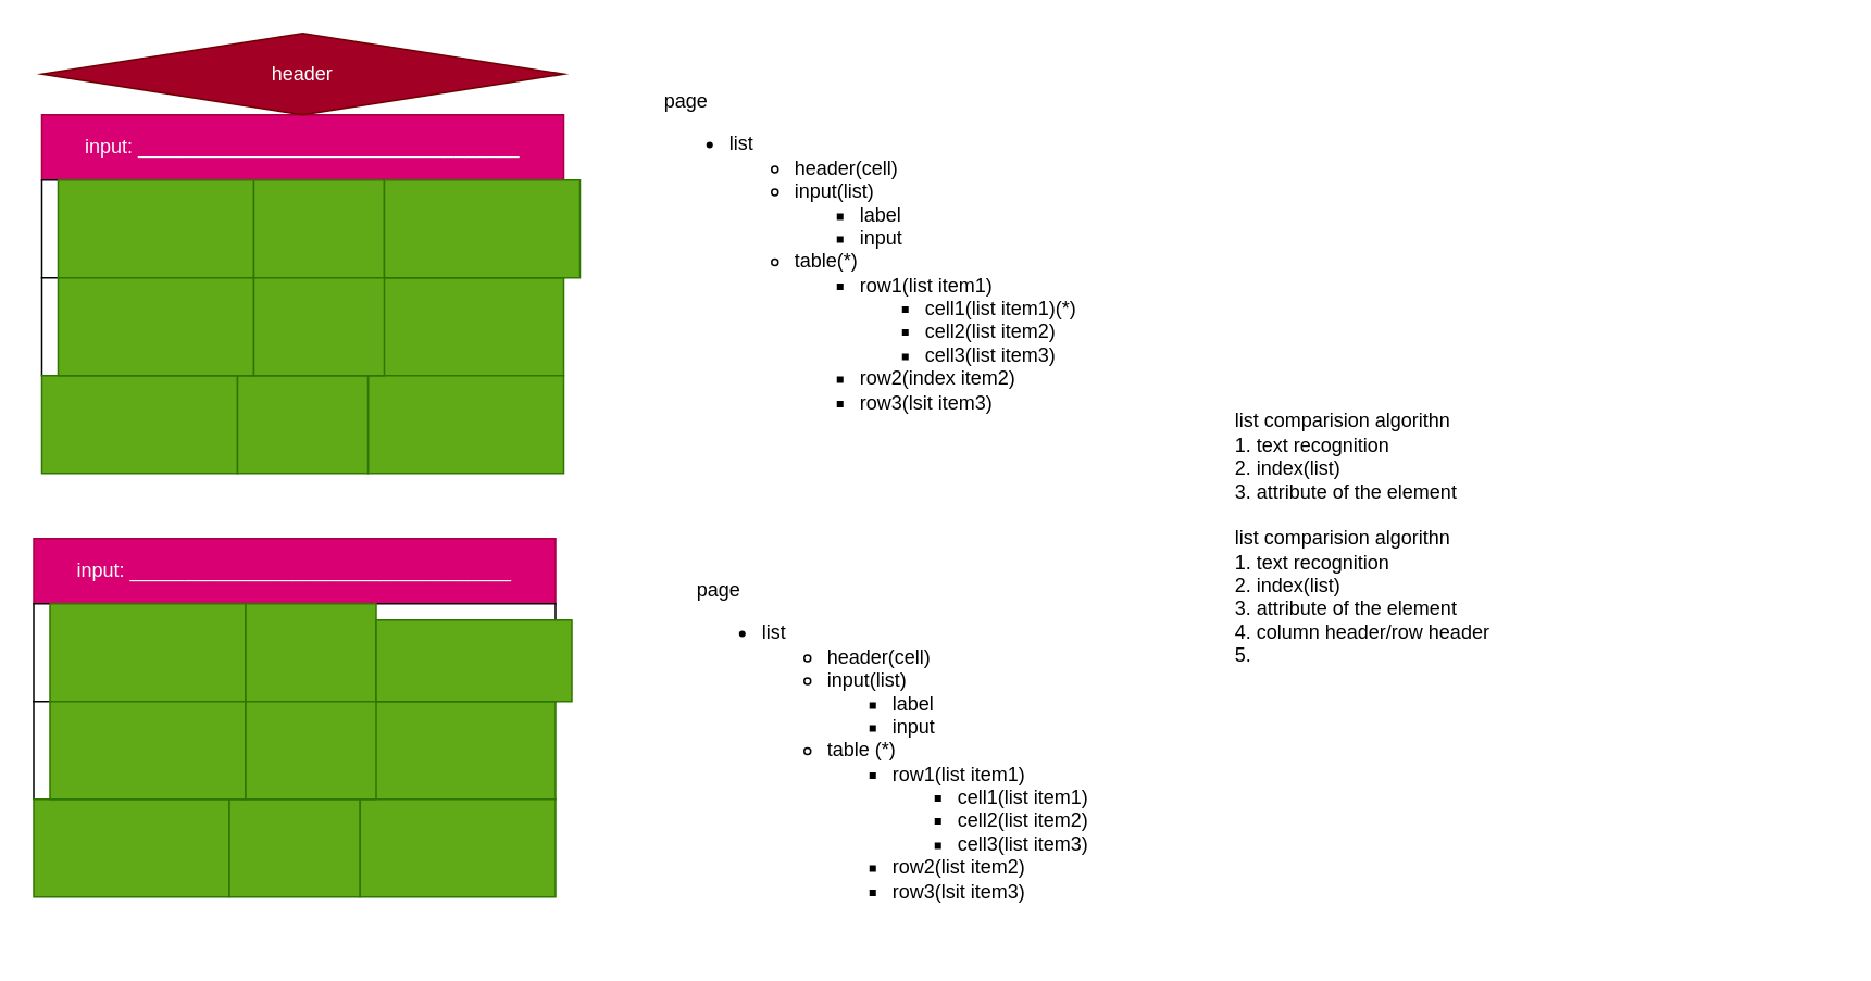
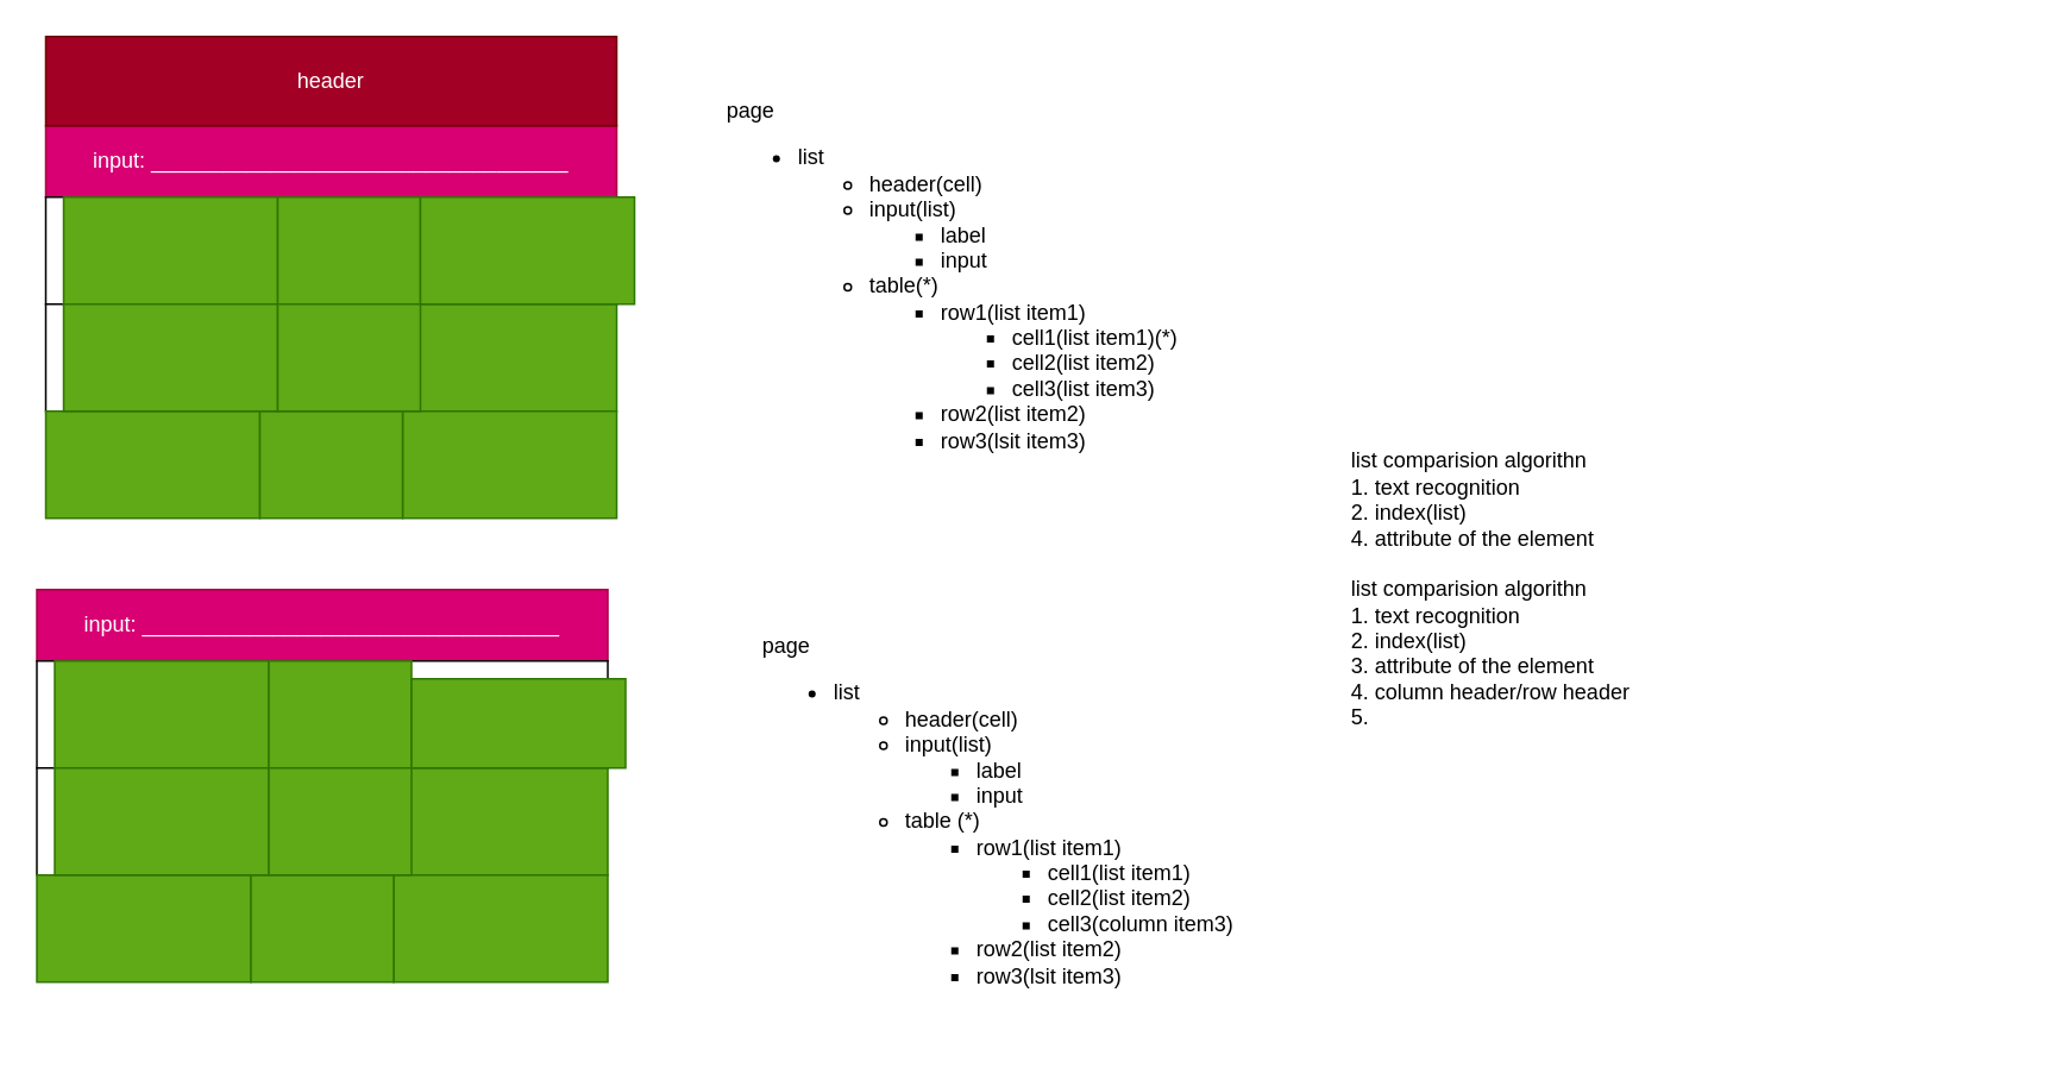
- <mxCell id="3" value="header" style="rhombus;whiteSpace=wrap;html=1;fillColor=#a20025;fontColor=#ffffff;strokeColor=#6F0000;" parent="1" vertex="1"><mxGeometry x="25" y="20" width="320" height="50" as="geometry" /></mxCell>
+ <mxCell id="3" value="header" style="rounded=0;whiteSpace=wrap;html=1;fillColor=#a20025;fontColor=#ffffff;strokeColor=#6F0000;" parent="1" vertex="1"><mxGeometry x="25" y="20" width="320" height="50" as="geometry" /></mxCell>
- <mxCell id="18" value="page&lt;br&gt;&lt;ul&gt;&lt;li&gt;list&lt;/li&gt;&lt;ul&gt;&lt;li&gt;header(cell)&lt;/li&gt;&lt;li&gt;input(list)&lt;/li&gt;&lt;ul&gt;&lt;li&gt;label&lt;/li&gt;&lt;li&gt;input&lt;/li&gt;&lt;/ul&gt;&lt;li&gt;table(*)&lt;/li&gt;&lt;ul&gt;&lt;li&gt;row1(list item1)&lt;/li&gt;&lt;ul&gt;&lt;li&gt;cell1(list item1)(*)&lt;/li&gt;&lt;li&gt;cell2(list item2)&lt;/li&gt;&lt;li&gt;cell3(list item3)&lt;/li&gt;&lt;/ul&gt;&lt;li&gt;row2(index item2)&lt;/li&gt;&lt;li&gt;row3(lsit item3)&lt;/li&gt;&lt;/ul&gt;&lt;/ul&gt;&lt;/ul&gt;" style="text;html=1;strokeColor=none;fillColor=none;align=left;verticalAlign=middle;whiteSpace=wrap;rounded=0;" parent="1" vertex="1"><mxGeometry x="405" y="40" width="370" height="240" as="geometry" /></mxCell>
+ <mxCell id="18" value="page&lt;br&gt;&lt;ul&gt;&lt;li&gt;list&lt;/li&gt;&lt;ul&gt;&lt;li&gt;header(cell)&lt;/li&gt;&lt;li&gt;input(list)&lt;/li&gt;&lt;ul&gt;&lt;li&gt;label&lt;/li&gt;&lt;li&gt;input&lt;/li&gt;&lt;/ul&gt;&lt;li&gt;table(*)&lt;/li&gt;&lt;ul&gt;&lt;li&gt;row1(list item1)&lt;/li&gt;&lt;ul&gt;&lt;li&gt;cell1(list item1)(*)&lt;/li&gt;&lt;li&gt;cell2(list item2)&lt;/li&gt;&lt;li&gt;cell3(list item3)&lt;/li&gt;&lt;/ul&gt;&lt;li&gt;row2(list item2)&lt;/li&gt;&lt;li&gt;row3(lsit item3)&lt;/li&gt;&lt;/ul&gt;&lt;/ul&gt;&lt;/ul&gt;" style="text;html=1;strokeColor=none;fillColor=none;align=left;verticalAlign=middle;whiteSpace=wrap;rounded=0;" parent="1" vertex="1"><mxGeometry x="405" y="40" width="370" height="240" as="geometry" /></mxCell>
- <mxCell id="35" value="list comparision algorithn&lt;br&gt;1. text recognition&lt;br&gt;2. index(list)&lt;br&gt;3. attribute of the element&lt;br&gt;&lt;br&gt;list comparision algorithn&lt;br&gt;1. text recognition&lt;br&gt;2. index(list)&lt;br&gt;3. attribute of the element&lt;br&gt;4. column header/row header&lt;br&gt;5.&amp;nbsp;" style="text;html=1;strokeColor=none;fillColor=none;align=left;verticalAlign=middle;whiteSpace=wrap;rounded=0;" parent="1" vertex="1"><mxGeometry x="755" y="210" width="370" height="240" as="geometry" /></mxCell>
+ <mxCell id="35" value="list comparision algorithn&lt;br&gt;1. text recognition&lt;br&gt;2. index(list)&lt;br&gt;4. attribute of the element&lt;br&gt;&lt;br&gt;list comparision algorithn&lt;br&gt;1. text recognition&lt;br&gt;2. index(list)&lt;br&gt;3. attribute of the element&lt;br&gt;4. column header/row header&lt;br&gt;5.&amp;nbsp;" style="text;html=1;strokeColor=none;fillColor=none;align=left;verticalAlign=middle;whiteSpace=wrap;rounded=0;" parent="1" vertex="1"><mxGeometry x="755" y="210" width="370" height="240" as="geometry" /></mxCell>
- <mxCell id="34" value="page&lt;br&gt;&lt;ul&gt;&lt;li&gt;list&lt;/li&gt;&lt;ul&gt;&lt;li&gt;header(cell)&lt;/li&gt;&lt;li&gt;input(list)&lt;/li&gt;&lt;ul&gt;&lt;li&gt;label&lt;/li&gt;&lt;li&gt;input&lt;/li&gt;&lt;/ul&gt;&lt;li&gt;table (*)&lt;/li&gt;&lt;ul&gt;&lt;li&gt;row1(list item1)&lt;/li&gt;&lt;ul&gt;&lt;li&gt;cell1(list item1)&lt;/li&gt;&lt;li&gt;cell2(list item2)&lt;/li&gt;&lt;li&gt;cell3(list item3)&lt;/li&gt;&lt;/ul&gt;&lt;li&gt;row2(list item2)&lt;/li&gt;&lt;li&gt;row3(lsit item3)&lt;/li&gt;&lt;/ul&gt;&lt;/ul&gt;&lt;/ul&gt;" style="text;html=1;strokeColor=none;fillColor=none;align=left;verticalAlign=middle;whiteSpace=wrap;rounded=0;" parent="1" vertex="1"><mxGeometry x="425" y="340" width="370" height="240" as="geometry" /></mxCell>
+ <mxCell id="34" value="page&lt;br&gt;&lt;ul&gt;&lt;li&gt;list&lt;/li&gt;&lt;ul&gt;&lt;li&gt;header(cell)&lt;/li&gt;&lt;li&gt;input(list)&lt;/li&gt;&lt;ul&gt;&lt;li&gt;label&lt;/li&gt;&lt;li&gt;input&lt;/li&gt;&lt;/ul&gt;&lt;li&gt;table (*)&lt;/li&gt;&lt;ul&gt;&lt;li&gt;row1(list item1)&lt;/li&gt;&lt;ul&gt;&lt;li&gt;cell1(list item1)&lt;/li&gt;&lt;li&gt;cell2(list item2)&lt;/li&gt;&lt;li&gt;cell3(column item3)&lt;/li&gt;&lt;/ul&gt;&lt;li&gt;row2(list item2)&lt;/li&gt;&lt;li&gt;row3(lsit item3)&lt;/li&gt;&lt;/ul&gt;&lt;/ul&gt;&lt;/ul&gt;" style="text;html=1;strokeColor=none;fillColor=none;align=left;verticalAlign=middle;whiteSpace=wrap;rounded=0;" parent="1" vertex="1"><mxGeometry x="425" y="340" width="370" height="240" as="geometry" /></mxCell>
